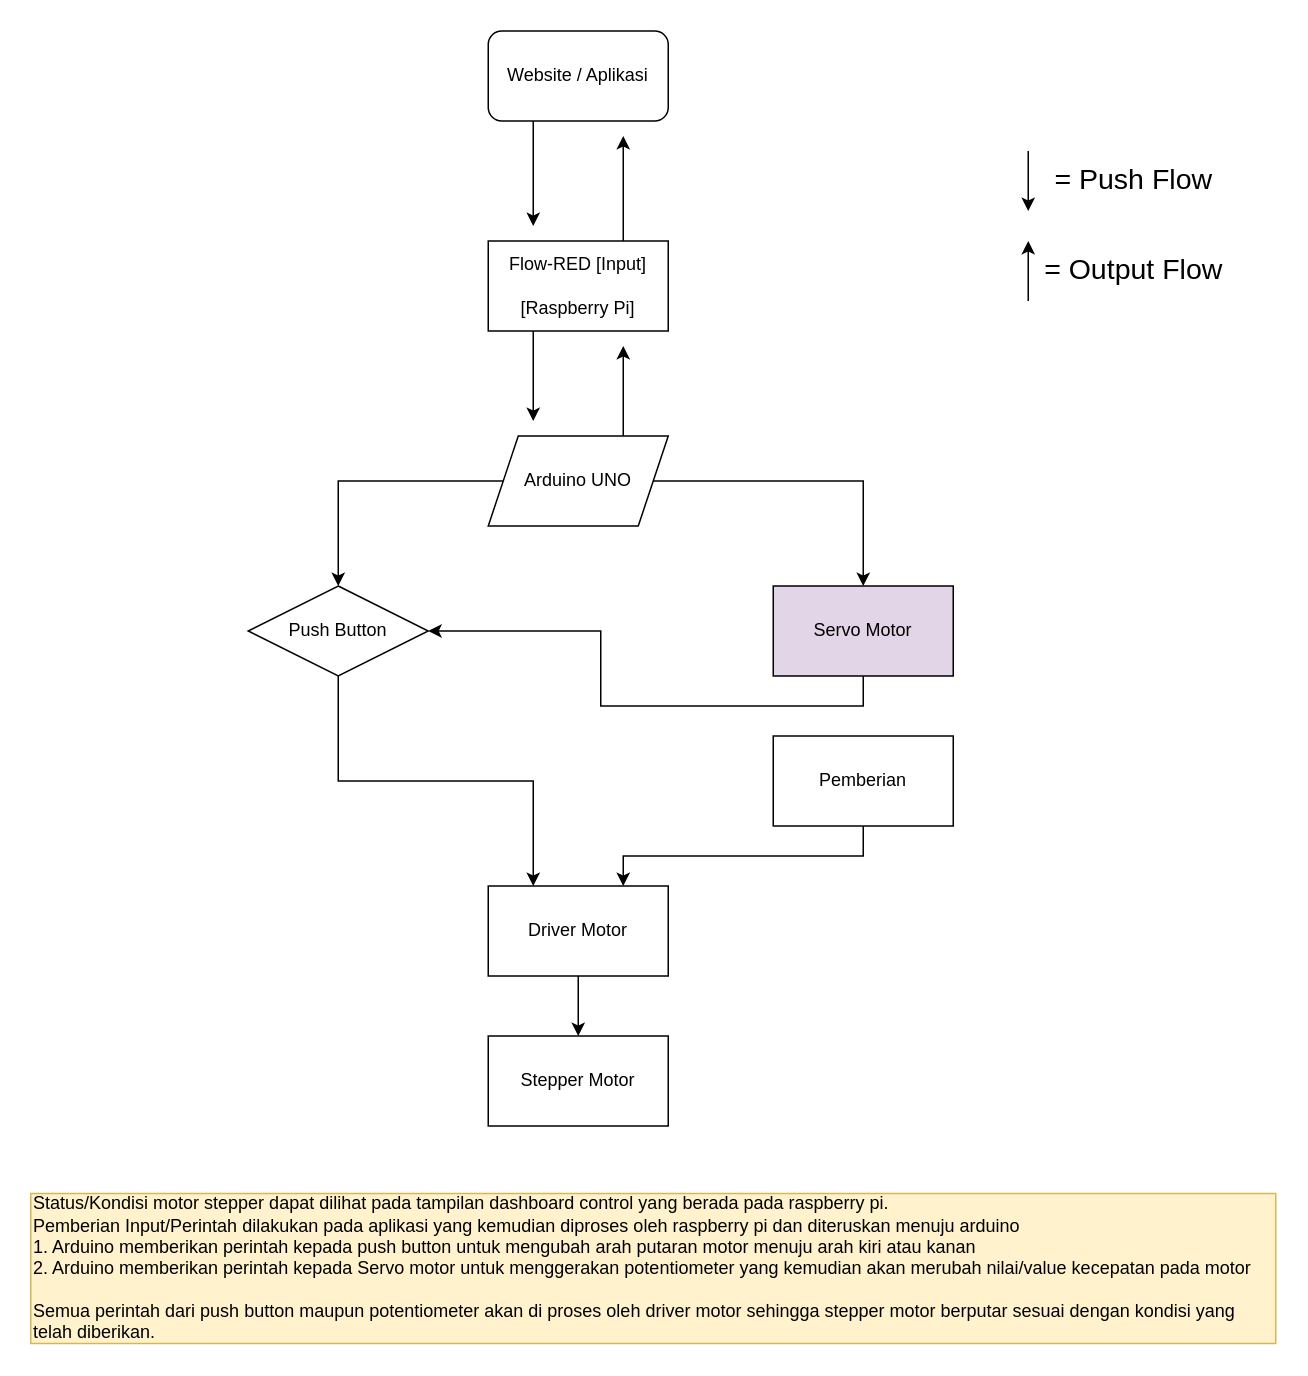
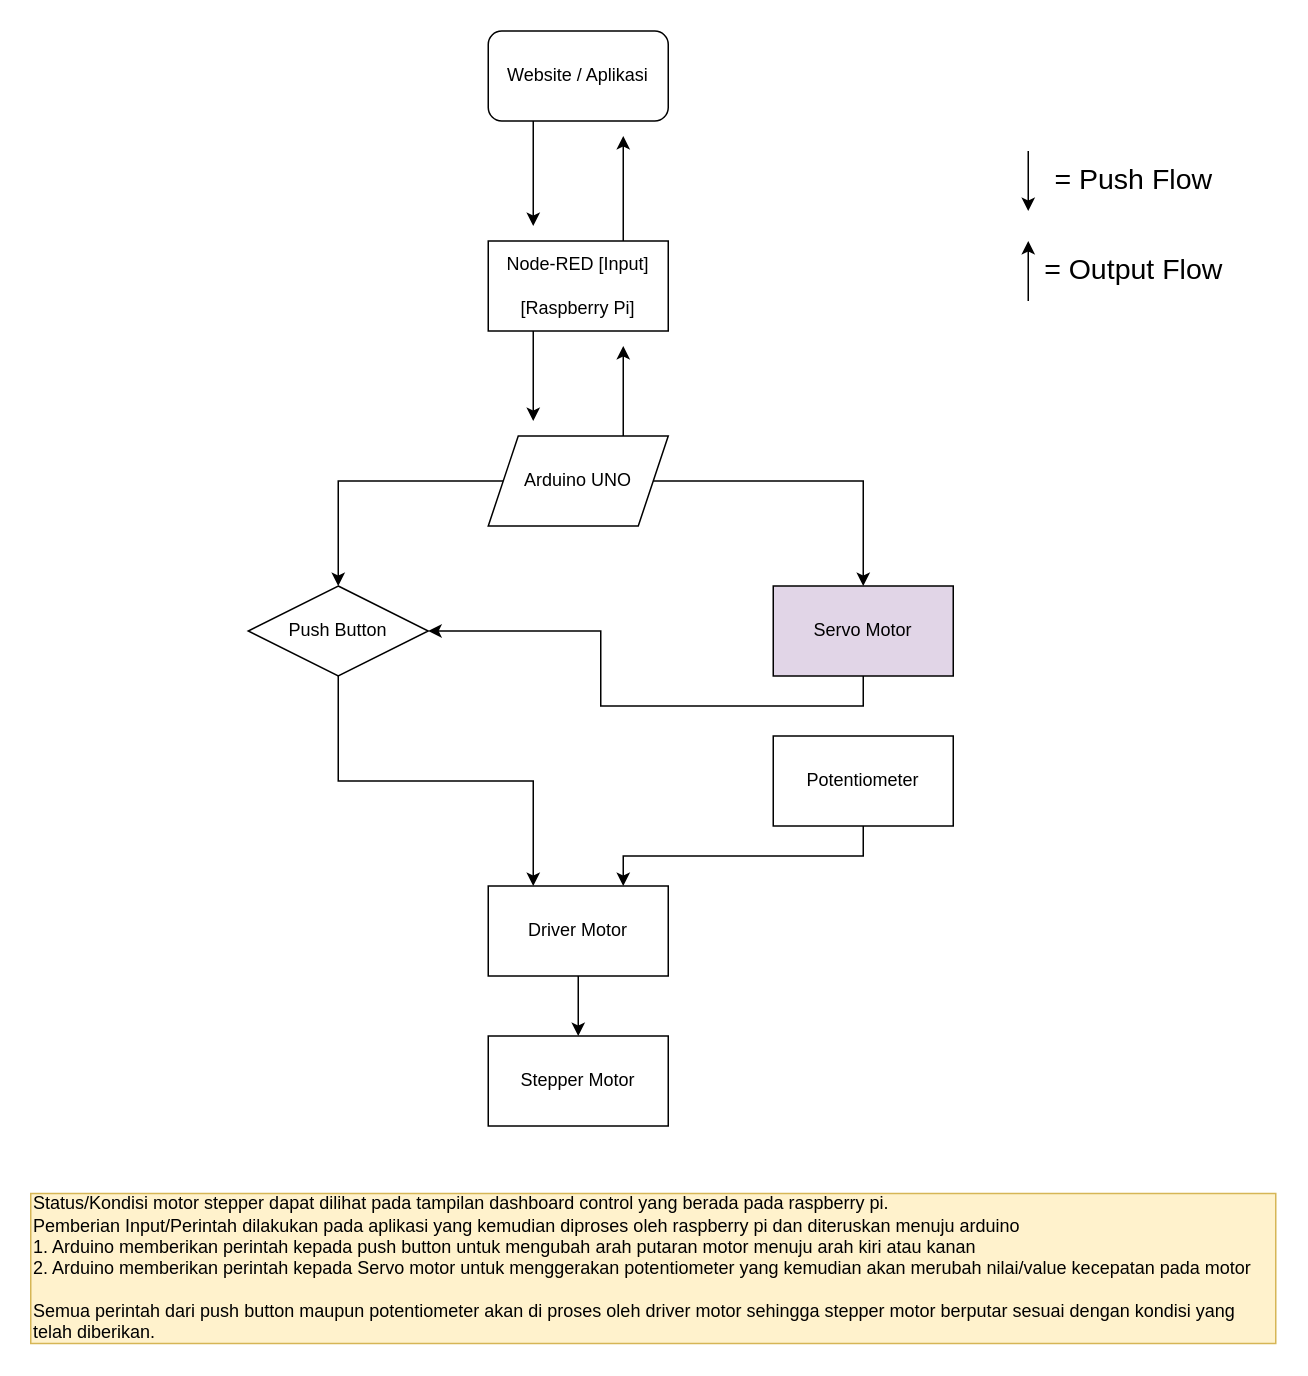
- <mxCell id="4" value="Flow-RED [Input]&lt;br&gt;&lt;br&gt;[Raspberry Pi]" style="rounded=0;whiteSpace=wrap;html=1;" parent="1" vertex="1"><mxGeometry x="325" y="160" width="120" height="60" as="geometry" /></mxCell>
+ <mxCell id="4" value="Node-RED [Input]&lt;br&gt;&lt;br&gt;[Raspberry Pi]" style="rounded=0;whiteSpace=wrap;html=1;" parent="1" vertex="1"><mxGeometry x="325" y="160" width="120" height="60" as="geometry" /></mxCell>
- <mxCell id="14" value="Pemberian" style="rounded=0;whiteSpace=wrap;html=1;" parent="1" vertex="1"><mxGeometry x="515" y="490" width="120" height="60" as="geometry" /></mxCell>
+ <mxCell id="14" value="Potentiometer" style="rounded=0;whiteSpace=wrap;html=1;" parent="1" vertex="1"><mxGeometry x="515" y="490" width="120" height="60" as="geometry" /></mxCell>
